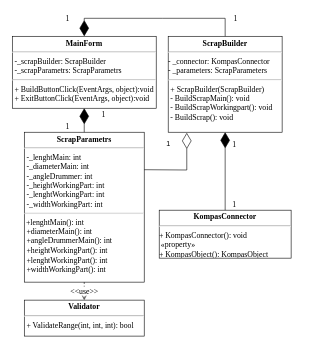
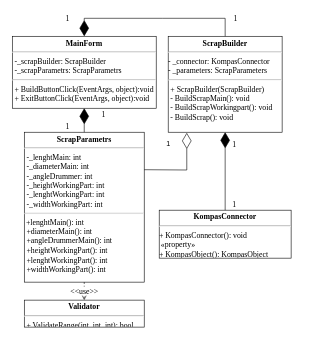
- <mxCell id="7" value="&lt;p style=&quot;margin: 4px 0px 0px ; text-align: center ; font-size: 13px&quot;&gt;&lt;span style=&quot;font-size: 13px&quot;&gt;&lt;b style=&quot;font-size: 13px&quot;&gt;Validator&lt;/b&gt;&lt;/span&gt;&lt;/p&gt;&lt;hr style=&quot;font-size: 13px&quot;&gt;&lt;p style=&quot;margin: 0px 0px 0px 4px ; font-size: 13px&quot;&gt;+ ValidateRange(int, int, int): bool&lt;br style=&quot;font-size: 13px&quot;&gt;&lt;/p&gt;" style="verticalAlign=top;align=left;overflow=fill;fontSize=13;fontFamily=Times New Roman;html=1;spacingLeft=4;fontStyle=0" parent="1" vertex="1"><mxGeometry x="40" y="500" width="200" height="60" as="geometry" /></mxCell>
+ <mxCell id="7" value="&lt;p style=&quot;margin: 4px 0px 0px ; text-align: center ; font-size: 13px&quot;&gt;&lt;span style=&quot;font-size: 13px&quot;&gt;&lt;b style=&quot;font-size: 13px&quot;&gt;Validator&lt;/b&gt;&lt;/span&gt;&lt;/p&gt;&lt;hr style=&quot;font-size: 13px&quot;&gt;&lt;p style=&quot;margin: 0px 0px 0px 4px ; font-size: 13px&quot;&gt;+ ValidateRange(int, int, int): bool&lt;br style=&quot;font-size: 13px&quot;&gt;&lt;/p&gt;" style="verticalAlign=top;align=left;overflow=fill;fontSize=13;fontFamily=Times New Roman;html=1;spacingLeft=4;fontStyle=0" parent="1" vertex="1"><mxGeometry x="40" y="500" width="200" height="45" as="geometry" /></mxCell>
